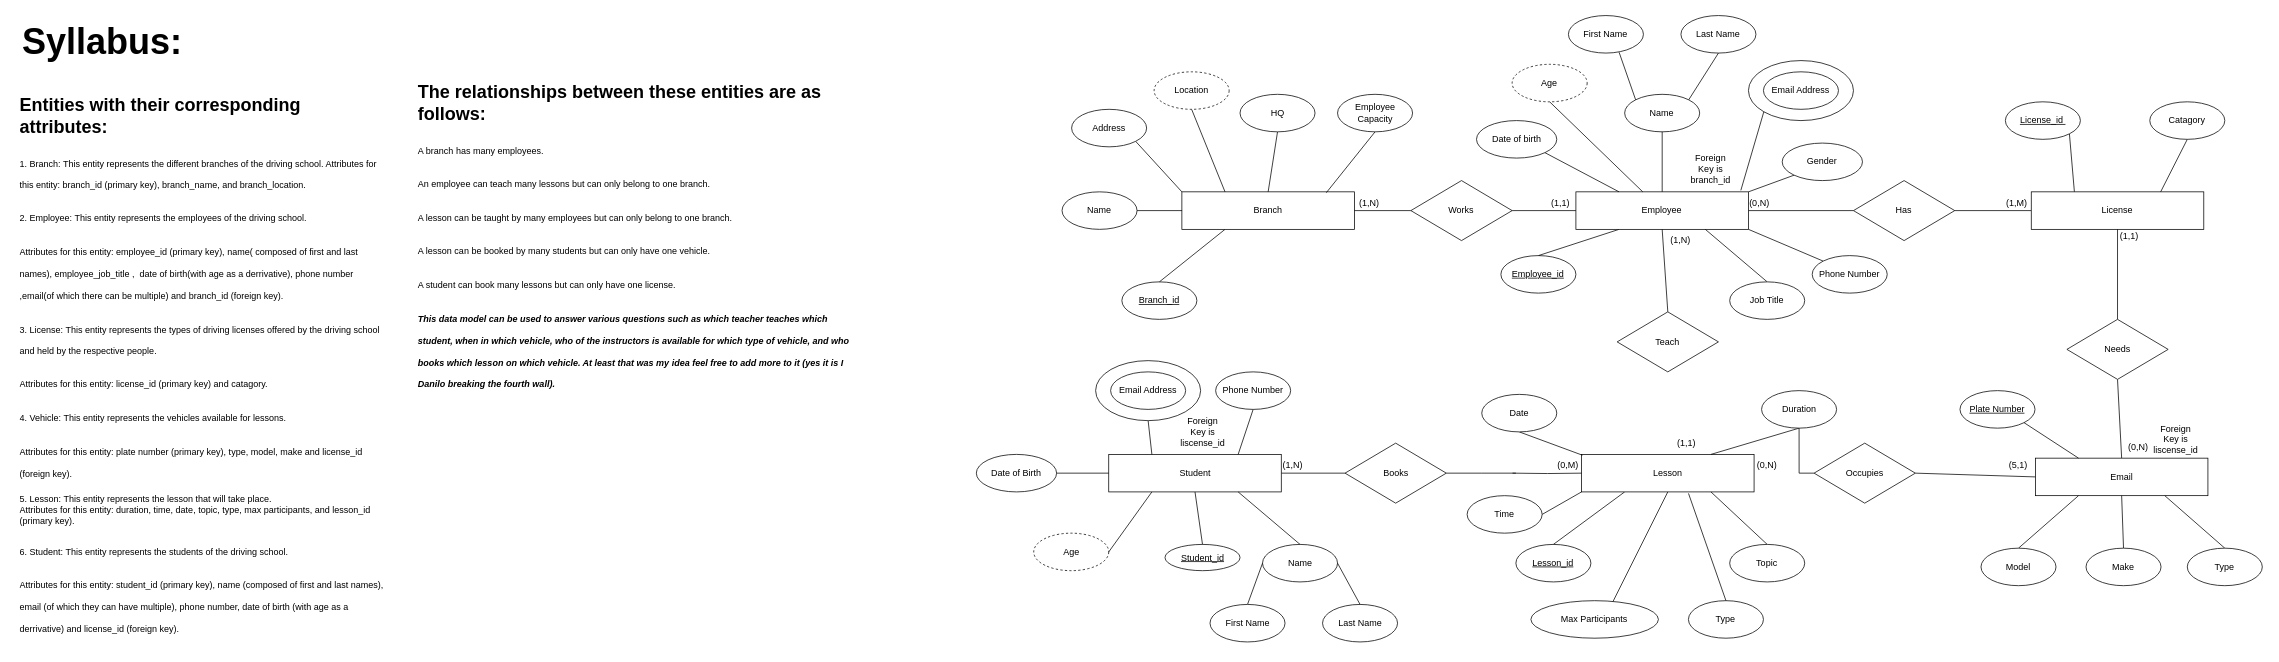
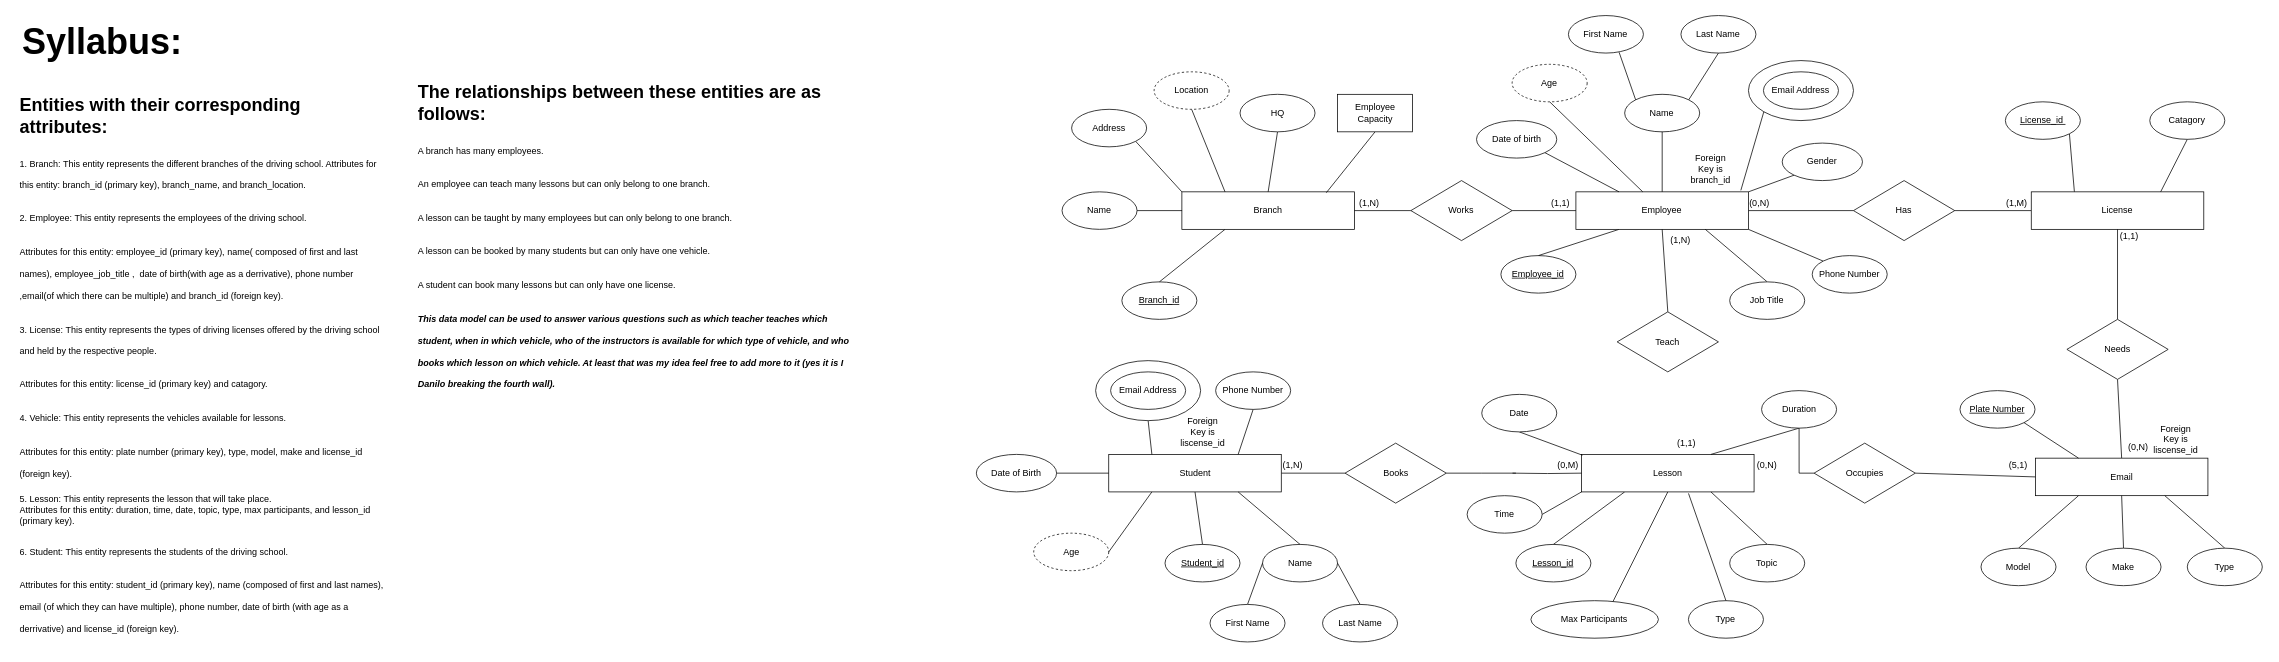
- <mxCell id="115" value="Employee Capacity" style="ellipse;whiteSpace=wrap;html=1;" vertex="1" parent="1"><mxGeometry x="1782.5" y="125" width="100" height="50" as="geometry" /></mxCell>
+ <mxCell id="115" value="Employee Capacity" style="whiteSpace=wrap;html=1;rounded=0;" vertex="1" parent="1"><mxGeometry x="1782.5" y="125" width="100" height="50" as="geometry" /></mxCell>
- <mxCell id="63" value="&lt;u&gt;Student_id&lt;/u&gt;" style="ellipse;whiteSpace=wrap;html=1;" parent="1" vertex="1"><mxGeometry x="1552.5" y="725" width="100" height="35" as="geometry" /></mxCell>
+ <mxCell id="63" value="&lt;u&gt;Student_id&lt;/u&gt;" style="ellipse;whiteSpace=wrap;html=1;" parent="1" vertex="1"><mxGeometry x="1552.5" y="725" width="100" height="50" as="geometry" /></mxCell>
